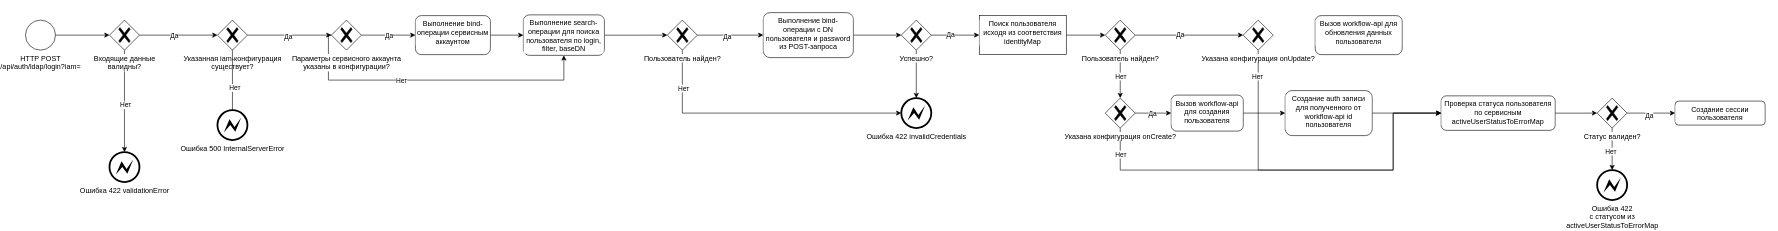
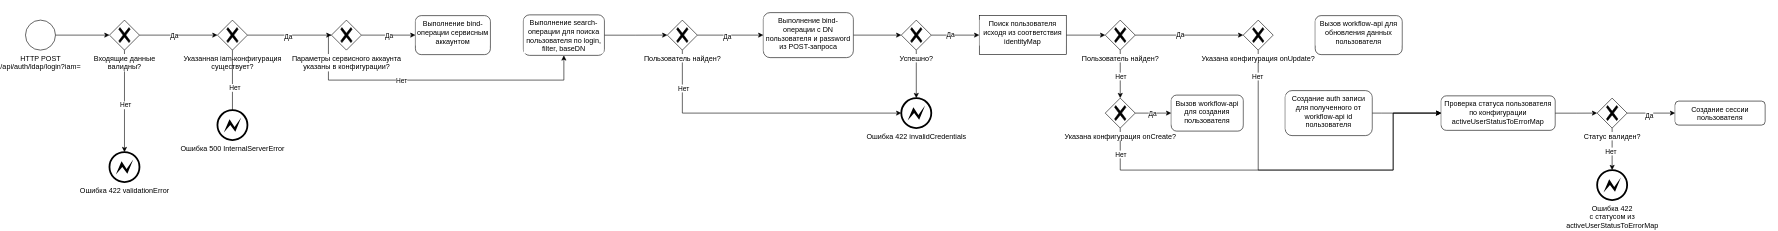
- <mxCell id="17" value="" style="edgeStyle=orthogonalEdgeStyle;rounded=0;orthogonalLoop=1;jettySize=auto;html=1;" edge="1" parent="1" source="18" target="20"><mxGeometry relative="1" as="geometry" /></mxCell>
- <mxCell id="47" value="" style="edgeStyle=orthogonalEdgeStyle;rounded=0;orthogonalLoop=1;jettySize=auto;html=1;" edge="1" parent="1" source="48" target="50"><mxGeometry relative="1" as="geometry"><Array as="points"><mxPoint x="2070" y="188" /><mxPoint x="2070" y="188" /></Array></mxGeometry></mxCell>
- <mxCell id="41" value="Проверка статуса пользователя по сервисным&lt;br style=&quot;border-color: var(--border-color);&quot;&gt;activeUserStatusToErrorMap" style="rounded=1;whiteSpace=wrap;html=1;verticalAlign=top;labelBackgroundColor=#ffffff;" vertex="1" parent="1"><mxGeometry x="2380" y="159.25" width="190" height="57.5" as="geometry" /></mxCell>
+ <mxCell id="41" value="Проверка статуса пользователя по конфигурации&lt;br style=&quot;border-color: var(--border-color);&quot;&gt;activeUserStatusToErrorMap" style="rounded=1;whiteSpace=wrap;html=1;verticalAlign=top;labelBackgroundColor=#ffffff;" vertex="1" parent="1"><mxGeometry x="2380" y="159.25" width="190" height="57.5" as="geometry" /></mxCell>
